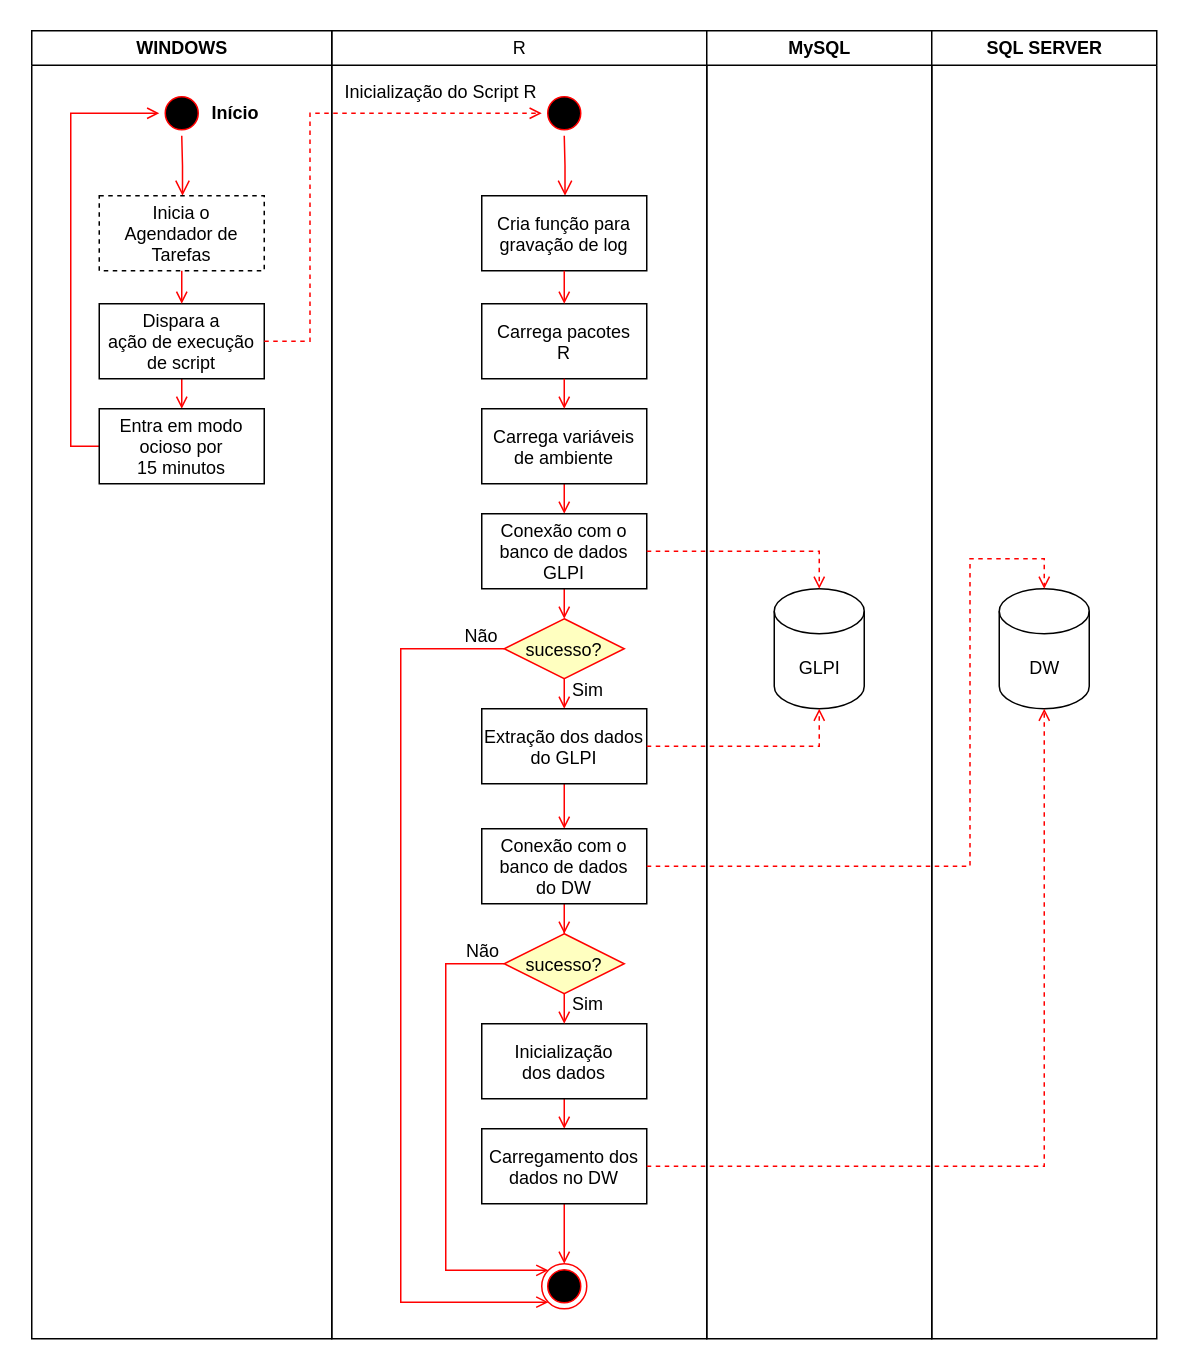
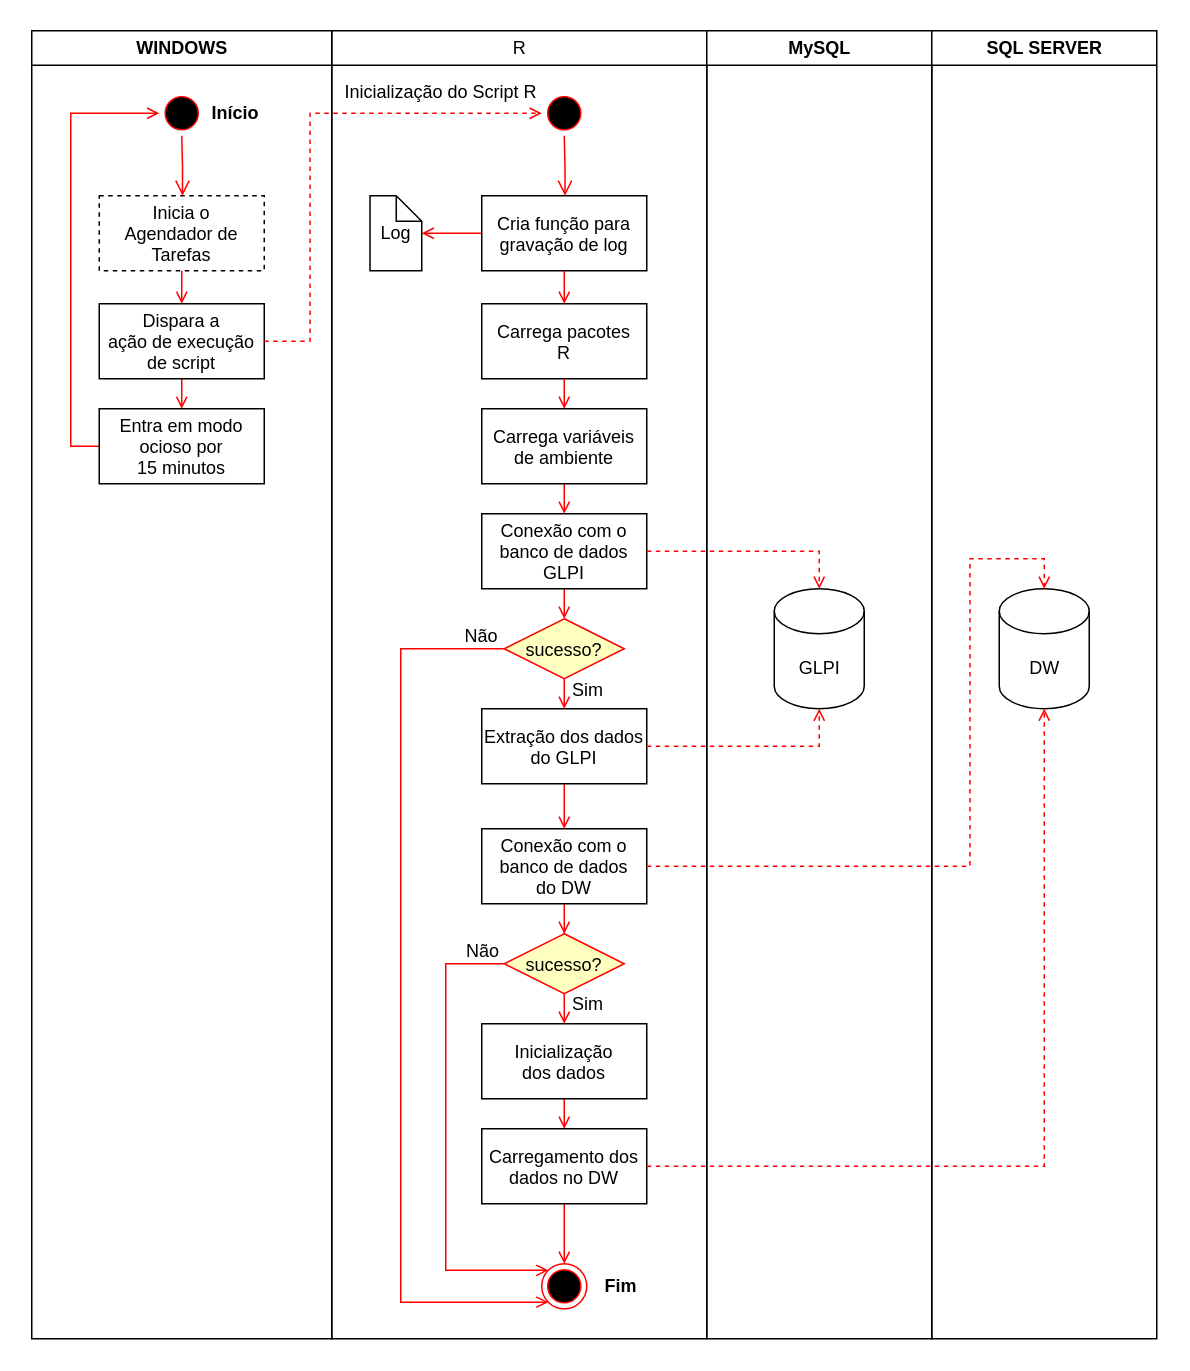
+ <mxCell id="17" value="Log" style="shape=note;whiteSpace=wrap;size=17;" parent="2" vertex="1"><mxGeometry x="25.5" y="110" width="34.5" height="50" as="geometry" /></mxCell>
+ <mxCell id="5" value="" style="edgeStyle=orthogonalEdgeStyle;rounded=0;orthogonalLoop=1;jettySize=auto;html=1;endArrow=open;strokeColor=#FF0000;endFill=1;" parent="2" source="6" target="17" edge="1"><mxGeometry relative="1" as="geometry" /></mxCell>
+ <mxCell id="30" value="Fim" style="text;align=center;fontStyle=1;verticalAlign=middle;spacingLeft=3;spacingRight=3;strokeColor=none;rotatable=0;points=[[0,0.5],[1,0.5]];portConstraint=eastwest;html=1;" parent="2" vertex="1"><mxGeometry x="170" y="824" width="45.5" height="26" as="geometry" /></mxCell>
